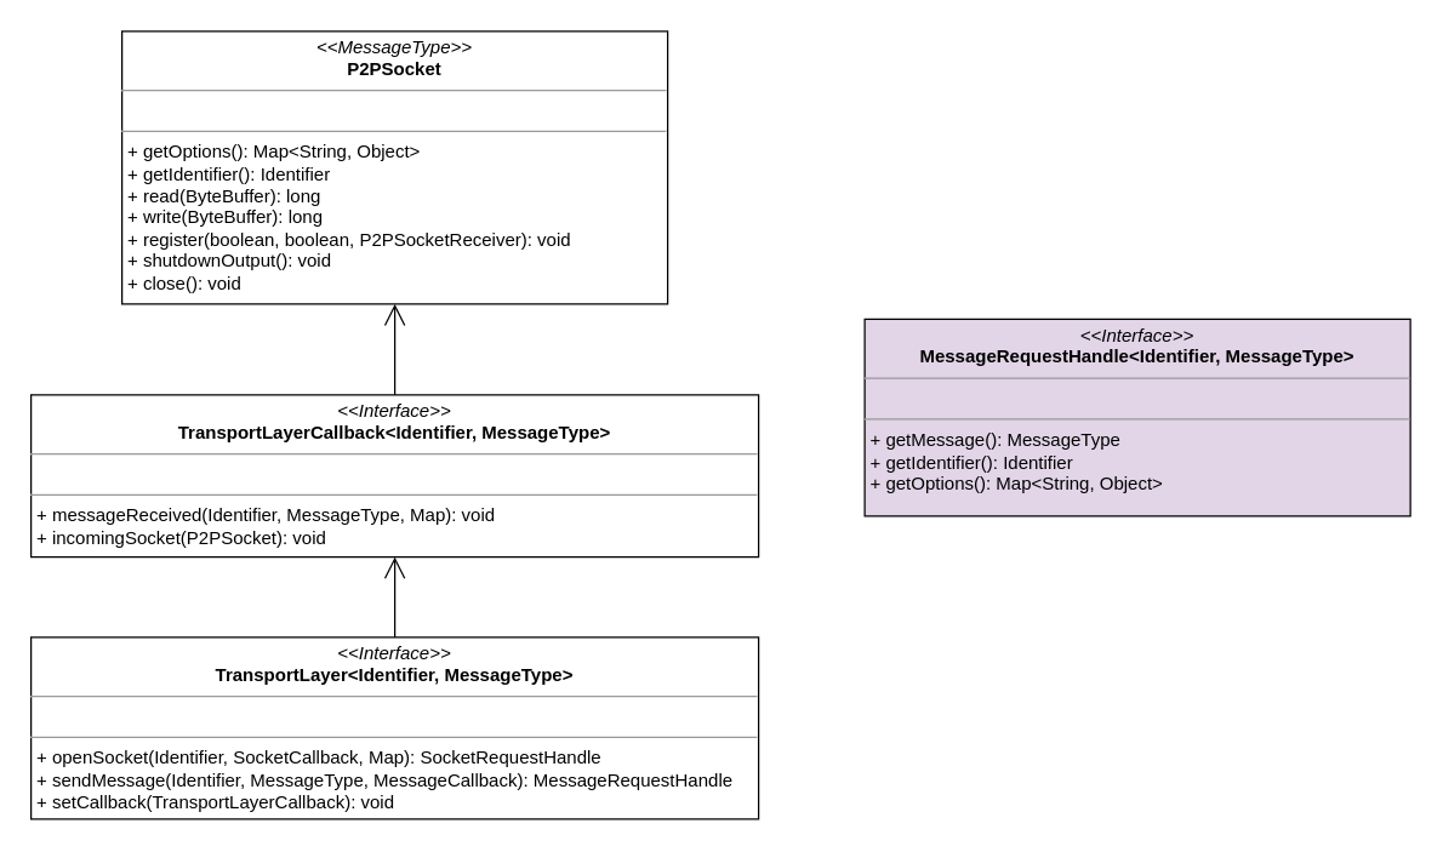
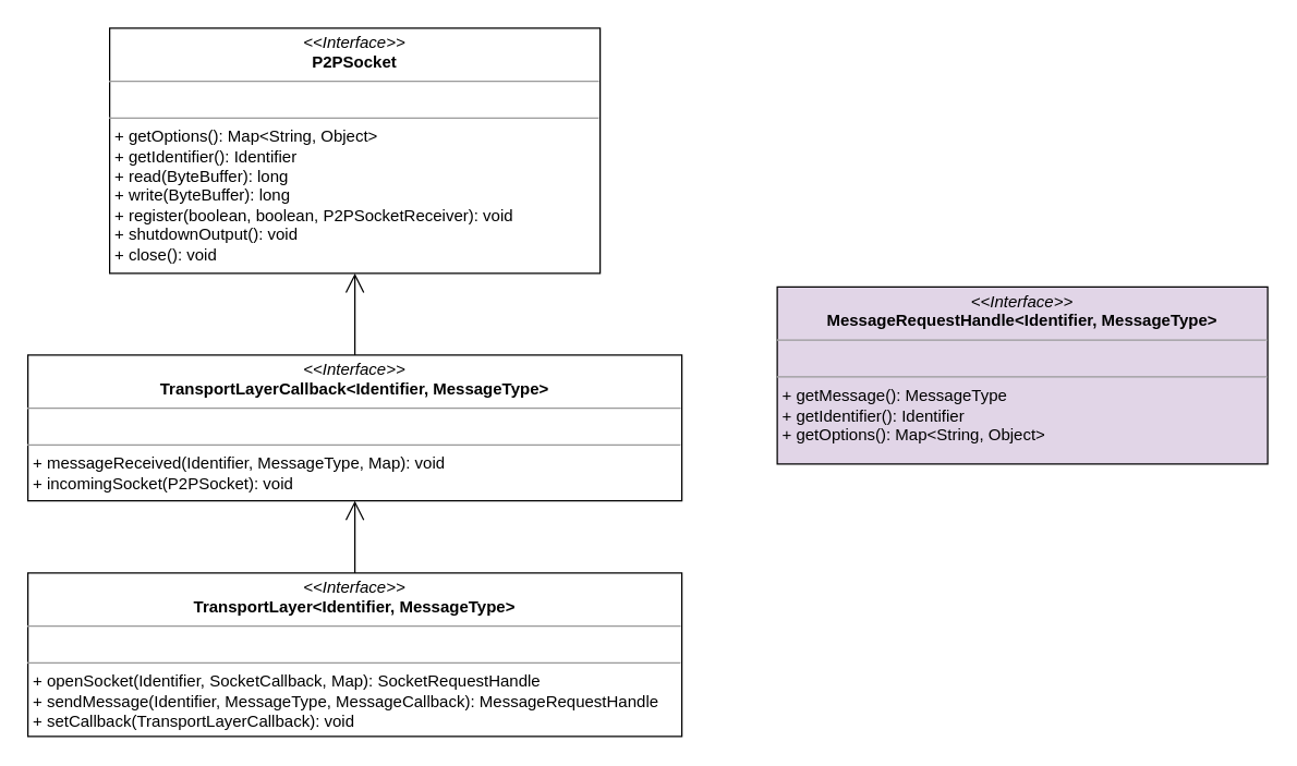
- <mxCell id="3" value="&lt;p style=&quot;margin:0px;margin-top:4px;text-align:center;&quot;&gt;&lt;i&gt;&amp;lt;&amp;lt;MessageType&amp;gt;&amp;gt;&lt;/i&gt;&lt;br&gt;&lt;b style=&quot;&quot;&gt;P2PSocket&lt;/b&gt;&lt;/p&gt;&lt;hr size=&quot;1&quot;&gt;&lt;p style=&quot;margin:0px;margin-left:4px;&quot;&gt;&lt;br&gt;&lt;/p&gt;&lt;hr size=&quot;1&quot;&gt;&lt;p style=&quot;margin:0px;margin-left:4px;&quot;&gt;+ getOptions()&lt;span style=&quot;background-color: initial;&quot;&gt;: Map&amp;lt;String, Object&amp;gt;&lt;/span&gt;&lt;/p&gt;&lt;p style=&quot;margin:0px;margin-left:4px;&quot;&gt;+ getIdentifier(): Identifier&lt;/p&gt;&lt;p style=&quot;margin:0px;margin-left:4px;&quot;&gt;+ read(ByteBuffer): long&lt;/p&gt;&lt;p style=&quot;margin:0px;margin-left:4px;&quot;&gt;+ write(ByteBuffer): long&lt;/p&gt;&lt;p style=&quot;margin:0px;margin-left:4px;&quot;&gt;+ register(boolean, boolean, P2PSocketReceiver): void&lt;/p&gt;&lt;p style=&quot;margin:0px;margin-left:4px;&quot;&gt;&lt;span style=&quot;background-color: initial;&quot;&gt;+ shutdownOutput(): void&lt;/span&gt;&lt;/p&gt;&lt;p style=&quot;margin:0px;margin-left:4px;&quot;&gt;&lt;span style=&quot;background-color: initial;&quot;&gt;+ close(): void&lt;/span&gt;&lt;/p&gt;" style="verticalAlign=top;align=left;overflow=fill;fontSize=12;fontFamily=Helvetica;html=1;rounded=0;shadow=0;comic=0;labelBackgroundColor=none;strokeWidth=1" vertex="1" parent="1"><mxGeometry x="80" y="20" width="360" height="180" as="geometry" /></mxCell>
+ <mxCell id="3" value="&lt;p style=&quot;margin:0px;margin-top:4px;text-align:center;&quot;&gt;&lt;i&gt;&amp;lt;&amp;lt;Interface&amp;gt;&amp;gt;&lt;/i&gt;&lt;br&gt;&lt;b style=&quot;&quot;&gt;P2PSocket&lt;/b&gt;&lt;/p&gt;&lt;hr size=&quot;1&quot;&gt;&lt;p style=&quot;margin:0px;margin-left:4px;&quot;&gt;&lt;br&gt;&lt;/p&gt;&lt;hr size=&quot;1&quot;&gt;&lt;p style=&quot;margin:0px;margin-left:4px;&quot;&gt;+ getOptions()&lt;span style=&quot;background-color: initial;&quot;&gt;: Map&amp;lt;String, Object&amp;gt;&lt;/span&gt;&lt;/p&gt;&lt;p style=&quot;margin:0px;margin-left:4px;&quot;&gt;+ getIdentifier(): Identifier&lt;/p&gt;&lt;p style=&quot;margin:0px;margin-left:4px;&quot;&gt;+ read(ByteBuffer): long&lt;/p&gt;&lt;p style=&quot;margin:0px;margin-left:4px;&quot;&gt;+ write(ByteBuffer): long&lt;/p&gt;&lt;p style=&quot;margin:0px;margin-left:4px;&quot;&gt;+ register(boolean, boolean, P2PSocketReceiver): void&lt;/p&gt;&lt;p style=&quot;margin:0px;margin-left:4px;&quot;&gt;&lt;span style=&quot;background-color: initial;&quot;&gt;+ shutdownOutput(): void&lt;/span&gt;&lt;/p&gt;&lt;p style=&quot;margin:0px;margin-left:4px;&quot;&gt;&lt;span style=&quot;background-color: initial;&quot;&gt;+ close(): void&lt;/span&gt;&lt;/p&gt;" style="verticalAlign=top;align=left;overflow=fill;fontSize=12;fontFamily=Helvetica;html=1;rounded=0;shadow=0;comic=0;labelBackgroundColor=none;strokeWidth=1" vertex="1" parent="1"><mxGeometry x="80" y="20" width="360" height="180" as="geometry" /></mxCell>
